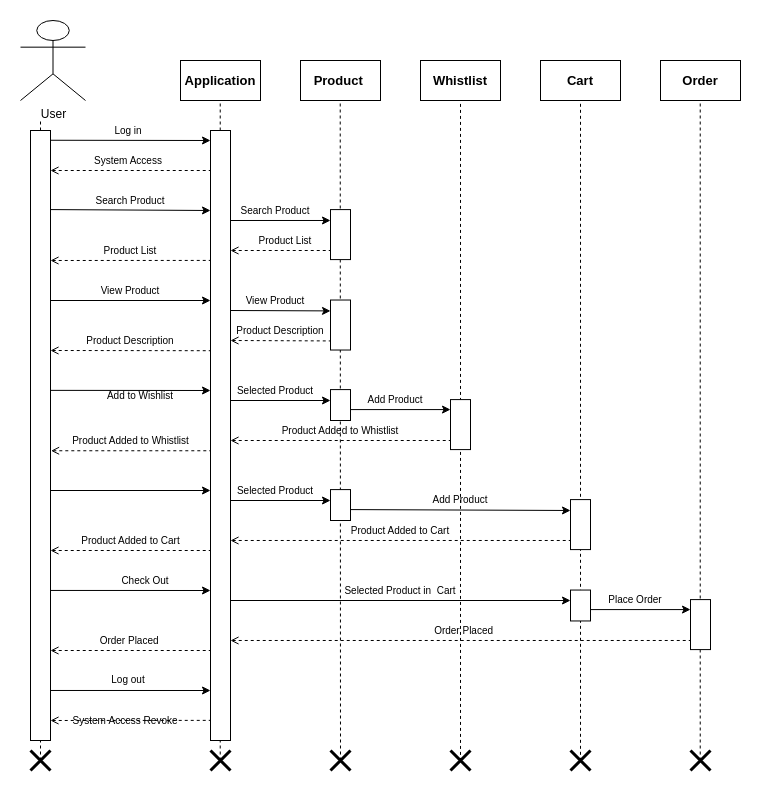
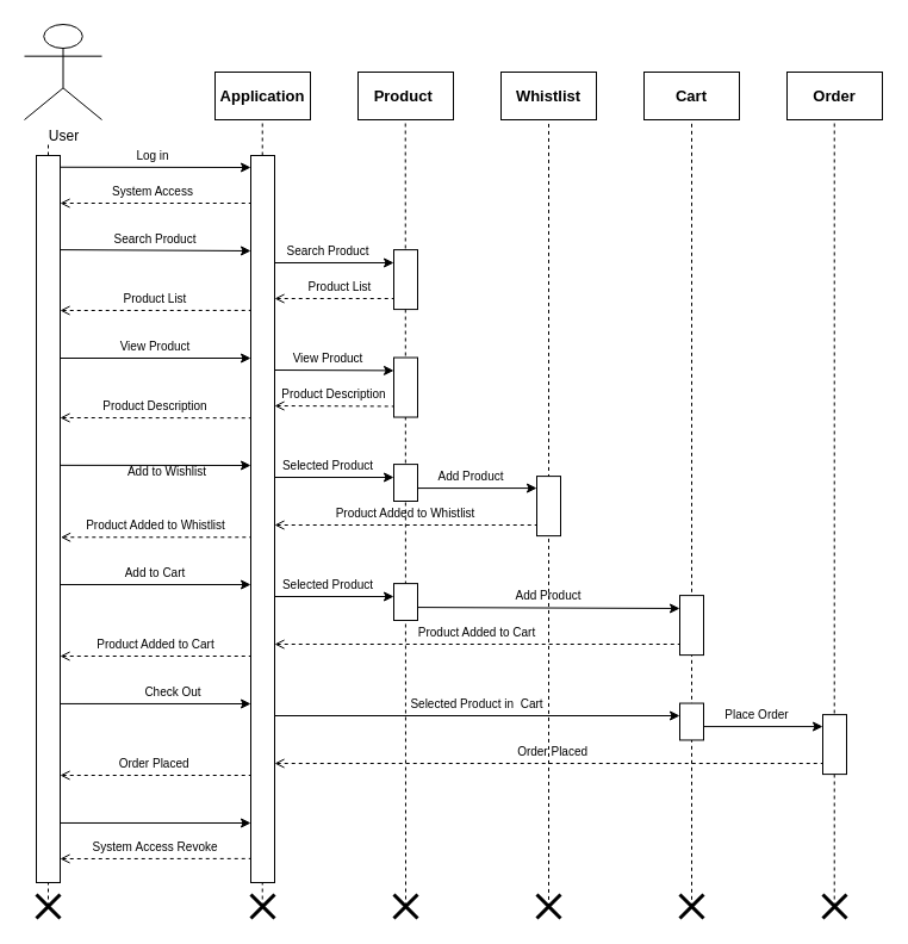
+ <mxCell id="51" value="Add to Cart" style="text;html=1;strokeColor=none;fillColor=none;align=center;verticalAlign=middle;whiteSpace=wrap;rounded=0;fontSize=10;" parent="1" vertex="1"><mxGeometry x="80" y="470" width="100" height="19.09" as="geometry" /></mxCell>
- <mxCell id="76" value="&lt;font style=&quot;font-size: 10px;&quot;&gt;Log out&lt;/font&gt;" style="text;html=1;strokeColor=none;fillColor=none;align=center;verticalAlign=middle;whiteSpace=wrap;rounded=0;fontSize=10;" parent="1" vertex="1"><mxGeometry x="97.75" y="669.72" width="60" height="19.09" as="geometry" /></mxCell>
- <mxCell id="77" value="System&amp;nbsp;Access Revoke" style="text;html=1;strokeColor=none;fillColor=none;align=center;verticalAlign=middle;whiteSpace=wrap;rounded=0;fontSize=10;" parent="1" vertex="1"><mxGeometry x="60" y="710" width="130" height="20" as="geometry" /></mxCell>
+ <mxCell id="77" value="System&amp;nbsp;Access Revoke" style="text;html=1;strokeColor=none;fillColor=none;align=center;verticalAlign=middle;whiteSpace=wrap;rounded=0;fontSize=10;" parent="1" vertex="1"><mxGeometry x="65" y="700" width="130" height="20" as="geometry" /></mxCell>
